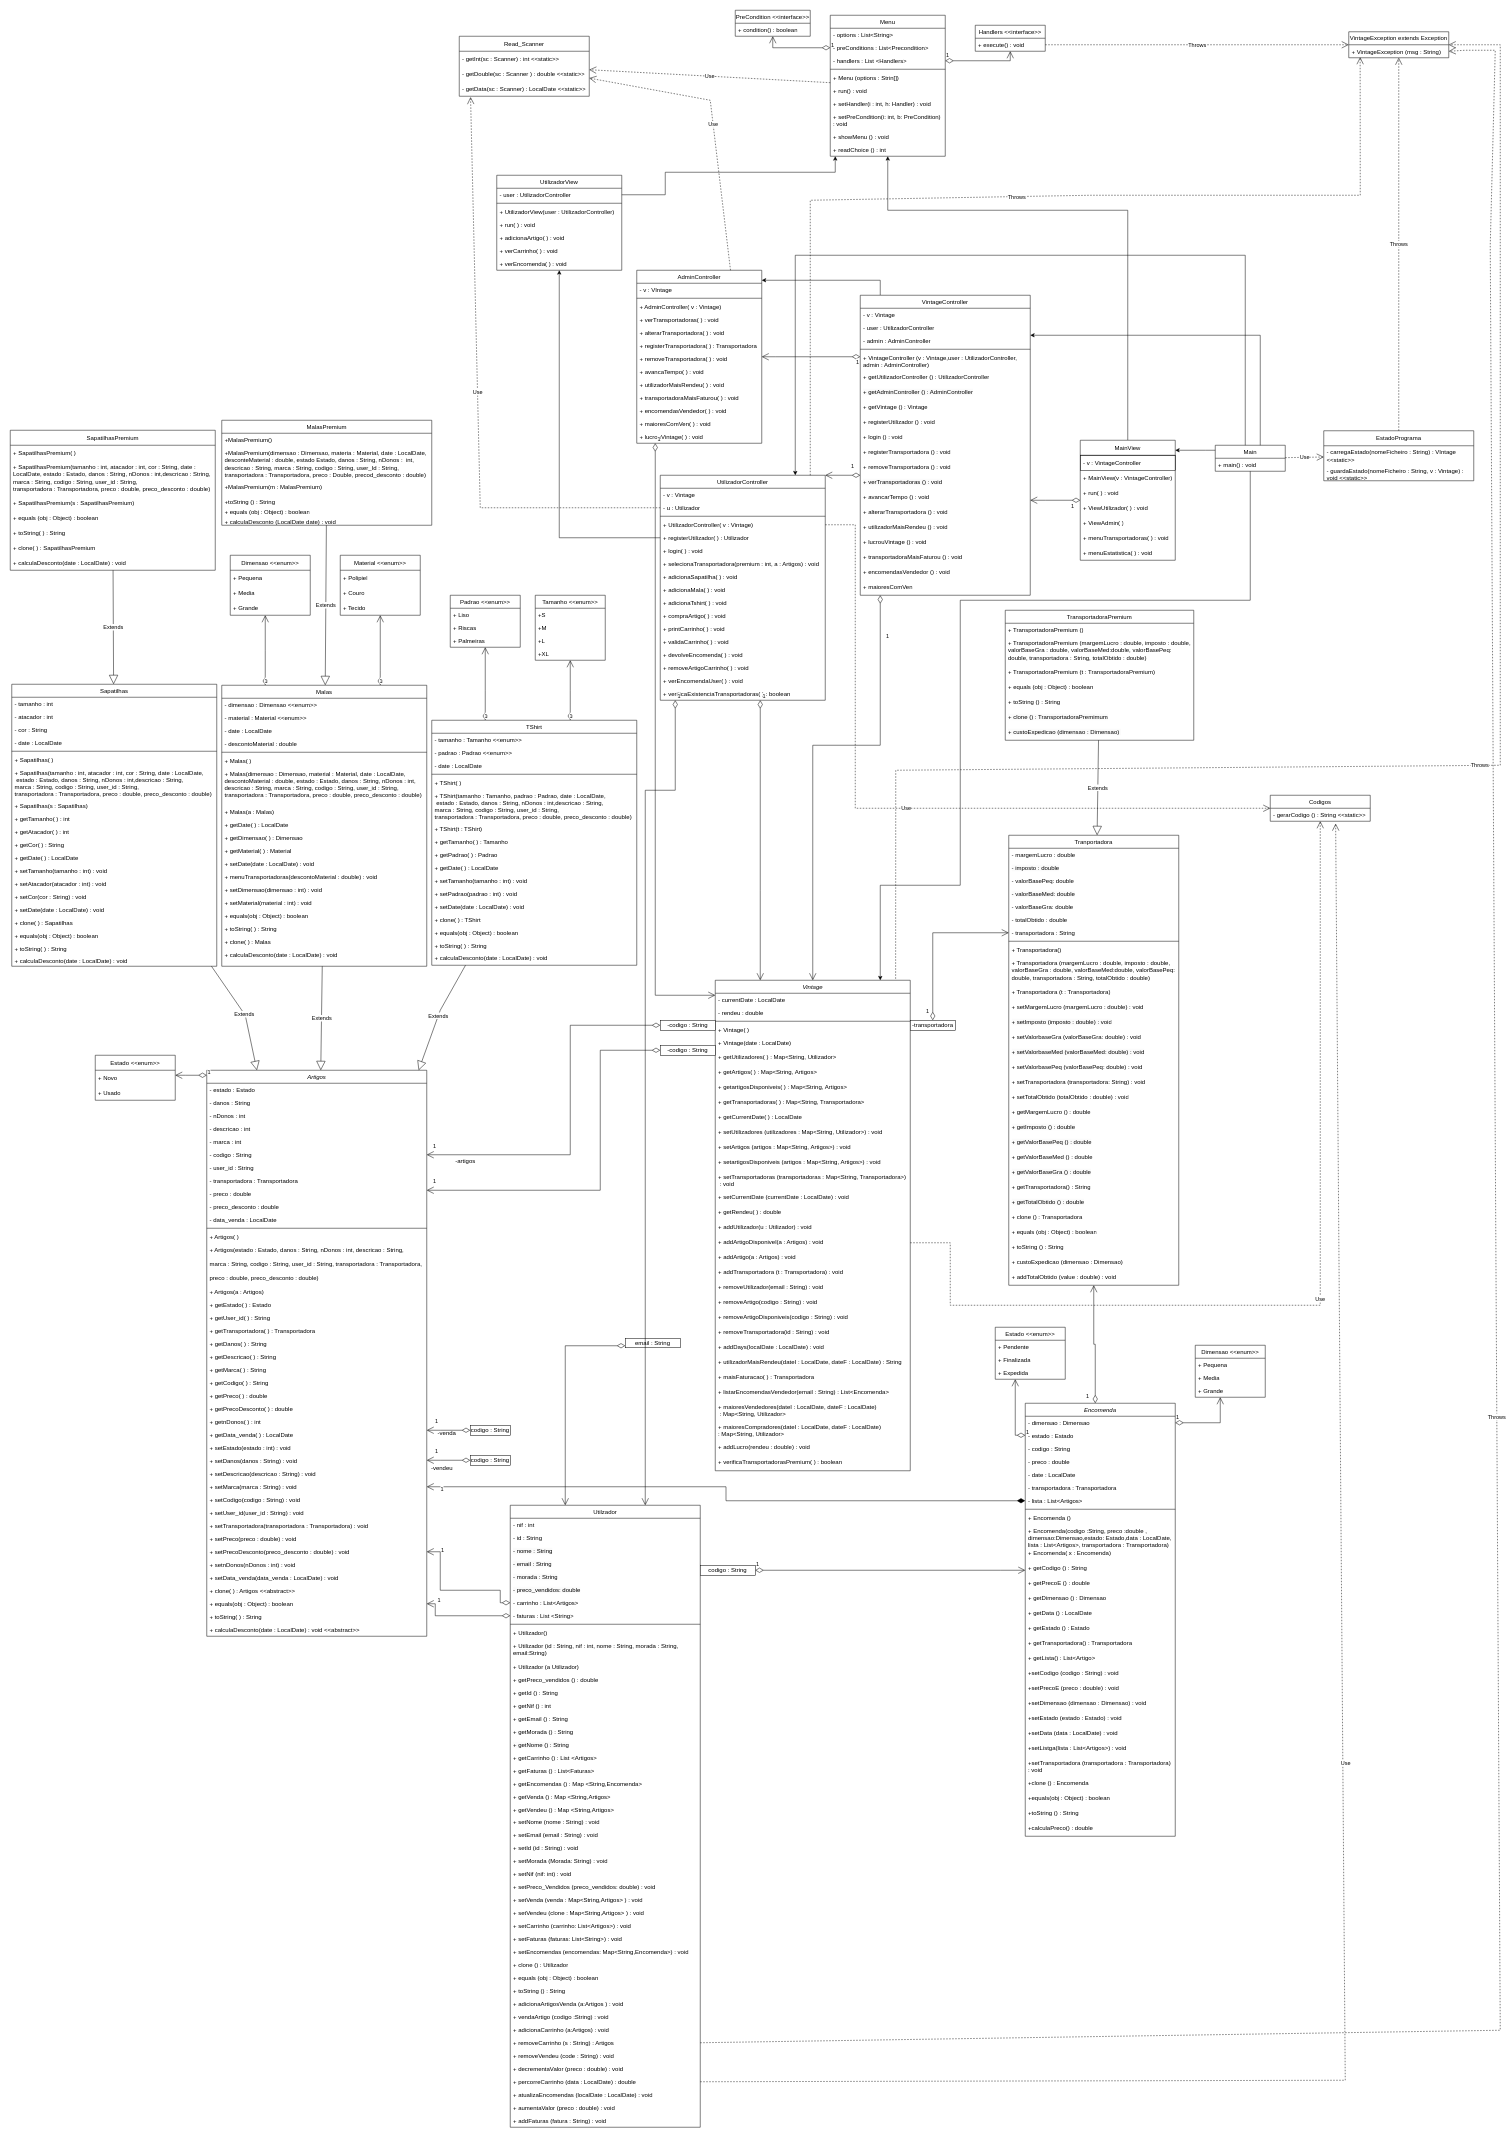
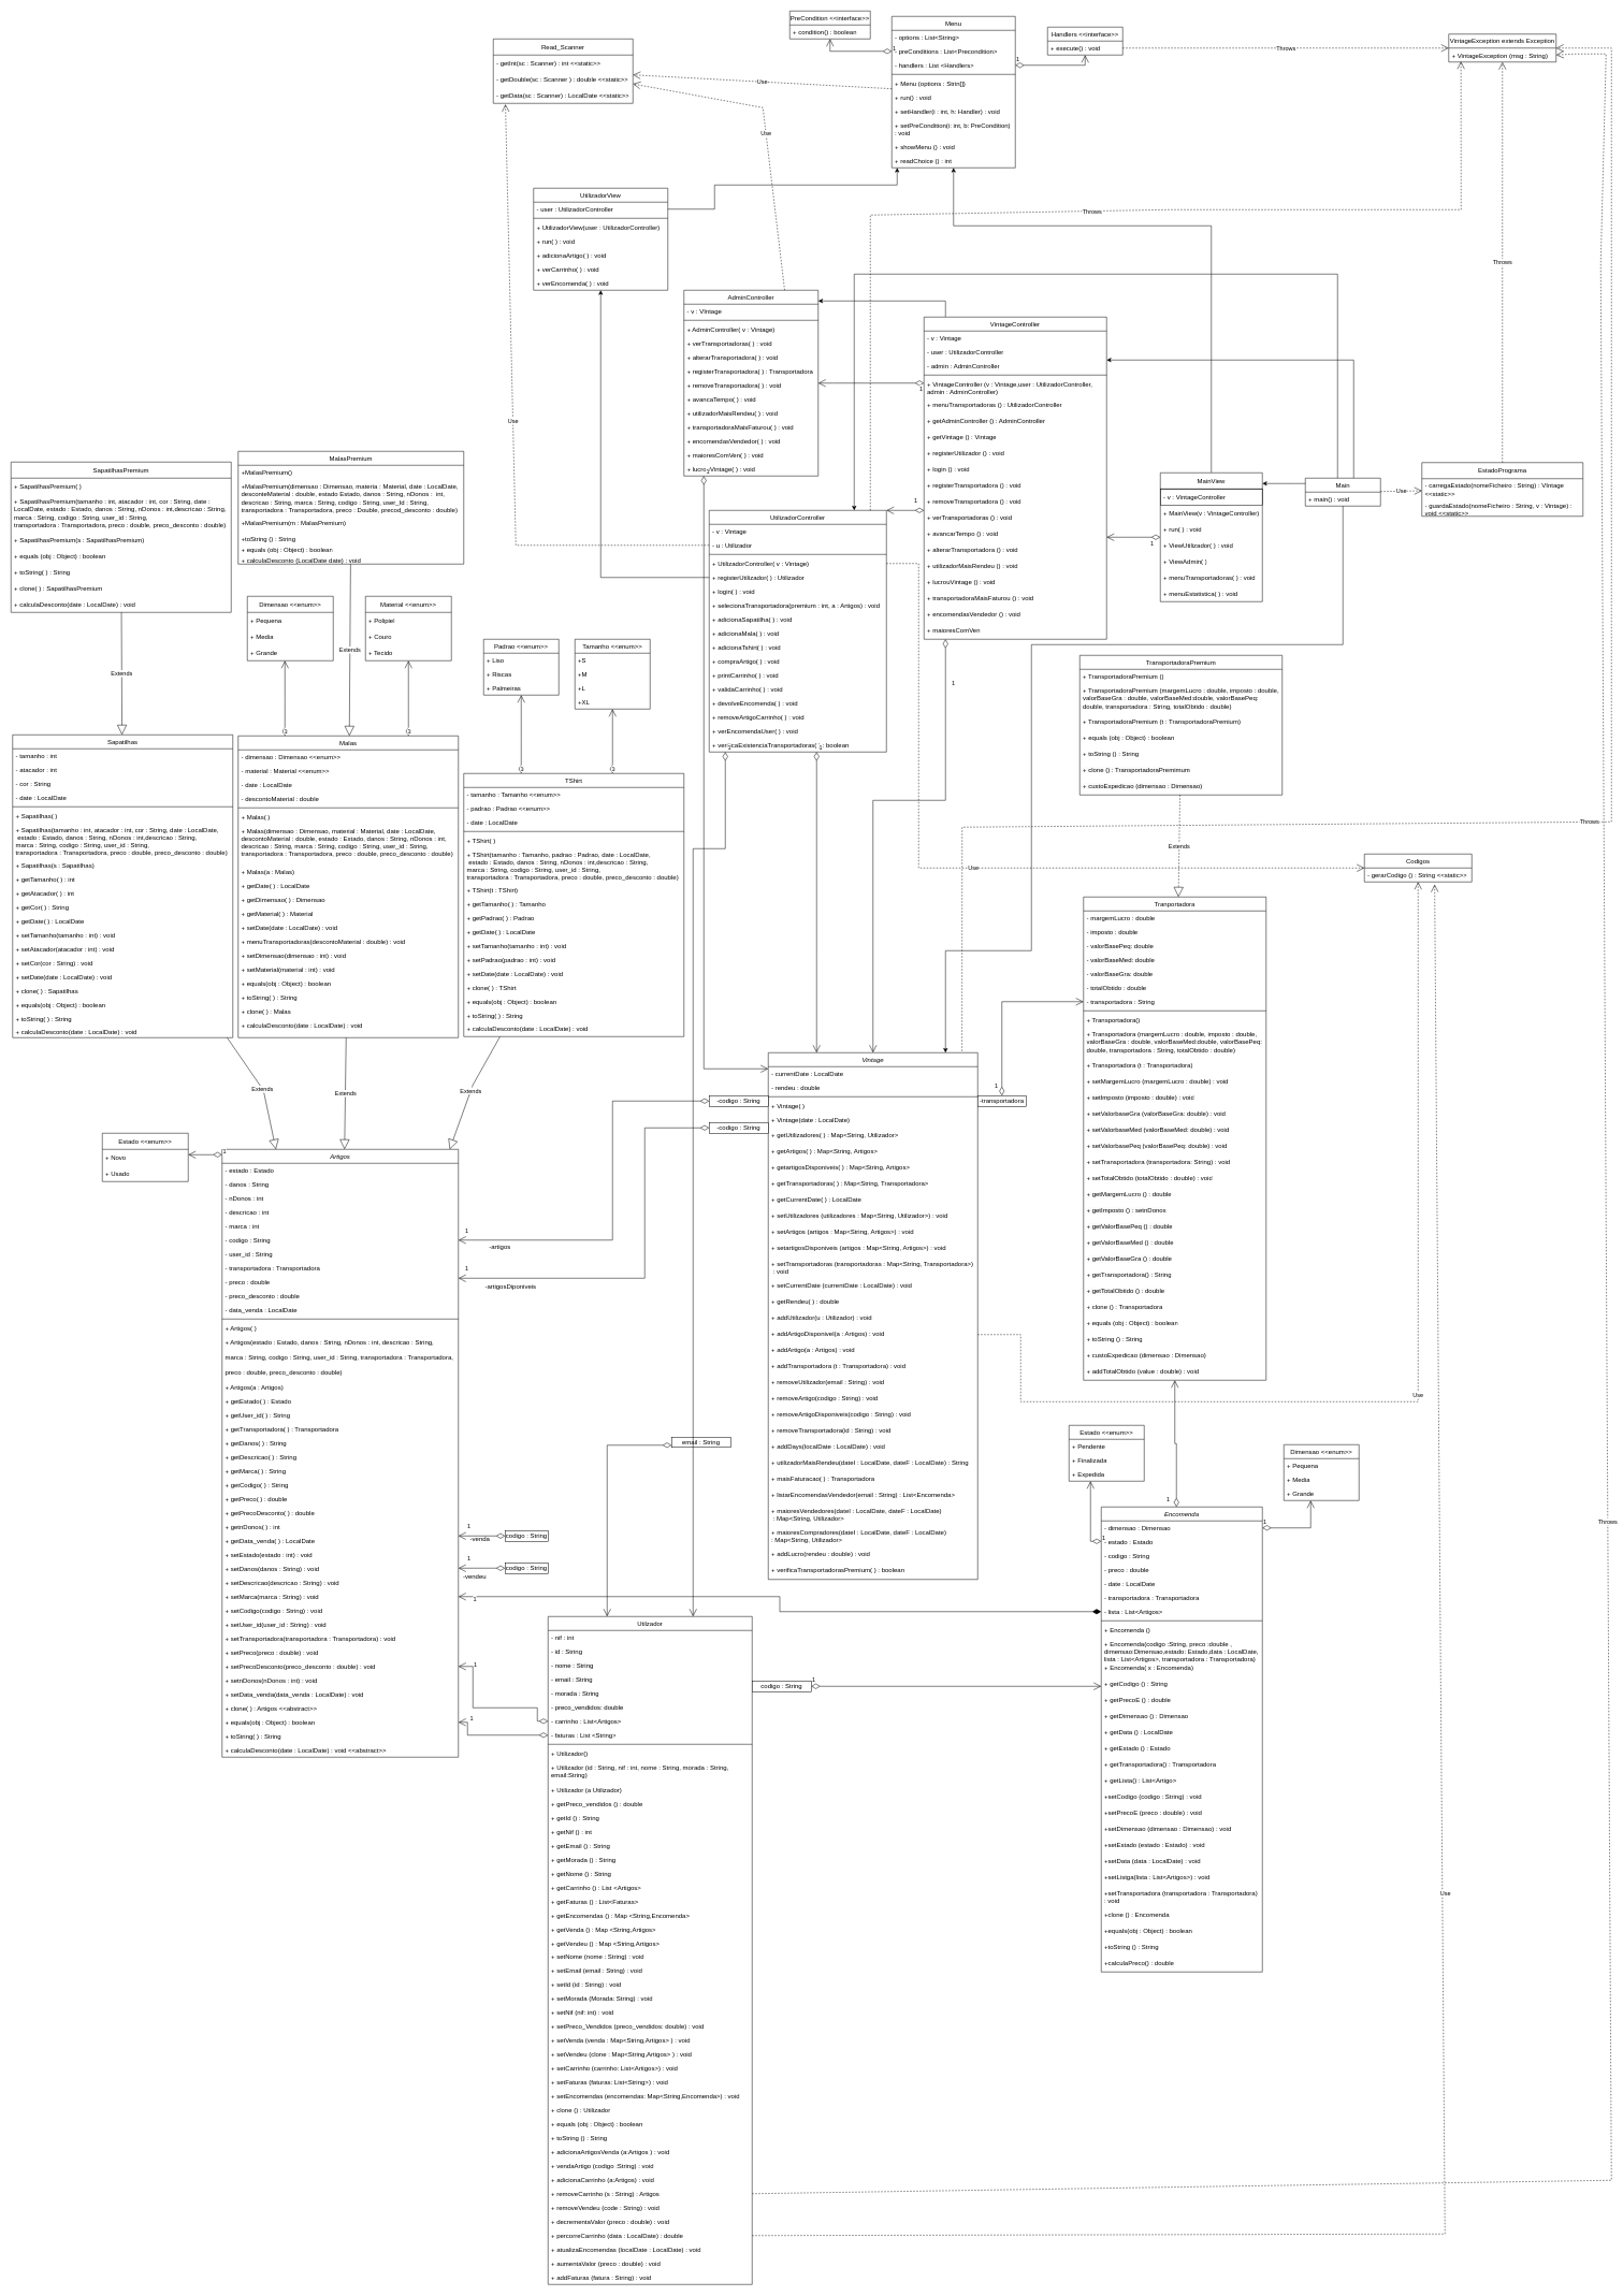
- <mxCell id="427" value="+ getUtilizadorController () : UtilizadorController" style="text;strokeColor=none;fillColor=none;align=left;verticalAlign=top;spacingLeft=4;spacingRight=4;overflow=hidden;rotatable=0;points=[[0,0.5],[1,0.5]];portConstraint=eastwest;whiteSpace=wrap;html=1;" parent="421" vertex="1"><mxGeometry y="150" width="340" height="30" as="geometry" /></mxCell>
+ <mxCell id="427" value="+ menuTransportadoras () : UtilizadorController" style="text;strokeColor=none;fillColor=none;align=left;verticalAlign=top;spacingLeft=4;spacingRight=4;overflow=hidden;rotatable=0;points=[[0,0.5],[1,0.5]];portConstraint=eastwest;whiteSpace=wrap;html=1;" parent="421" vertex="1"><mxGeometry y="150" width="340" height="30" as="geometry" /></mxCell>
- <mxCell id="379" value="Extends" style="endArrow=block;endSize=16;endFill=0;html=1;rounded=0;" parent="1" source="192" target="161" edge="1"><mxGeometry width="160" relative="1" as="geometry"><mxPoint x="2447" y="1420" as="sourcePoint" /><mxPoint x="2448" y="1648" as="targetPoint" /></mxGeometry></mxCell>
+ <mxCell id="379" value="Extends" style="endArrow=block;endSize=16;endFill=0;html=1;rounded=0;dashed=1;" parent="1" source="192" target="161" edge="1"><mxGeometry width="160" relative="1" as="geometry"><mxPoint x="2447" y="1420" as="sourcePoint" /><mxPoint x="2448" y="1648" as="targetPoint" /></mxGeometry></mxCell>
- <mxCell id="181" value="&lt;span style=&quot;color: rgb(0, 0, 0); font-family: Helvetica; font-size: 12px; font-style: normal; font-variant-ligatures: normal; font-variant-caps: normal; font-weight: 400; letter-spacing: normal; orphans: 2; text-align: left; text-indent: 0px; text-transform: none; widows: 2; word-spacing: 0px; -webkit-text-stroke-width: 0px; background-color: rgb(251, 251, 251); text-decoration-thickness: initial; text-decoration-style: initial; text-decoration-color: initial; float: none; display: inline !important;&quot;&gt;+ getImposto () : double&lt;/span&gt;" style="text;strokeColor=none;fillColor=none;align=left;verticalAlign=top;spacingLeft=4;spacingRight=4;overflow=hidden;rotatable=0;points=[[0,0.5],[1,0.5]];portConstraint=eastwest;whiteSpace=wrap;html=1;" parent="161" vertex="1"><mxGeometry y="570" width="340" height="30" as="geometry" /></mxCell>
+ <mxCell id="181" value="&lt;span style=&quot;color: rgb(0, 0, 0); font-family: Helvetica; font-size: 12px; font-style: normal; font-variant-ligatures: normal; font-variant-caps: normal; font-weight: 400; letter-spacing: normal; orphans: 2; text-align: left; text-indent: 0px; text-transform: none; widows: 2; word-spacing: 0px; -webkit-text-stroke-width: 0px; background-color: rgb(251, 251, 251); text-decoration-thickness: initial; text-decoration-style: initial; text-decoration-color: initial; float: none; display: inline !important;&quot;&gt;+ getImposto () : setnDonos&lt;/span&gt;" style="text;strokeColor=none;fillColor=none;align=left;verticalAlign=top;spacingLeft=4;spacingRight=4;overflow=hidden;rotatable=0;points=[[0,0.5],[1,0.5]];portConstraint=eastwest;whiteSpace=wrap;html=1;" parent="161" vertex="1"><mxGeometry y="570" width="340" height="30" as="geometry" /></mxCell>
+ <mxCell id="394" value="-artigosDiponiveis" style="text;html=1;align=center;verticalAlign=middle;resizable=0;points=[];autosize=1;strokeColor=none;fillColor=none;" parent="1" vertex="1"><mxGeometry x="890" y="2380" width="120" height="30" as="geometry" /></mxCell>
